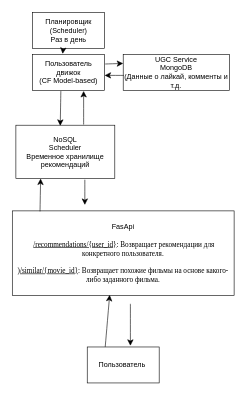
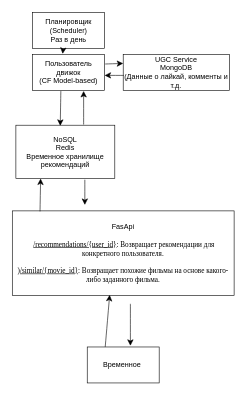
- <mxCell id="5" value="NoSQL&lt;div&gt;Scheduler&lt;/div&gt;&lt;div&gt;Временное хранилище рекомендаций&lt;/div&gt;" style="whiteSpace=wrap;html=1;" parent="1" vertex="1"><mxGeometry x="26" y="208.07" width="165" height="89" as="geometry" /></mxCell>
+ <mxCell id="5" value="NoSQL&lt;div&gt;Redis&lt;/div&gt;&lt;div&gt;Временное хранилище рекомендаций&lt;/div&gt;" style="whiteSpace=wrap;html=1;" parent="1" vertex="1"><mxGeometry x="26" y="208.07" width="165" height="89" as="geometry" /></mxCell>
- <mxCell id="7" value="Пользователь&amp;nbsp;" style="whiteSpace=wrap;html=1;" vertex="1" parent="1"><mxGeometry x="145" y="578" width="120" height="60" as="geometry" /></mxCell>
+ <mxCell id="7" value="Временное&amp;nbsp;" style="whiteSpace=wrap;html=1;" vertex="1" parent="1"><mxGeometry x="145" y="578" width="120" height="60" as="geometry" /></mxCell>
